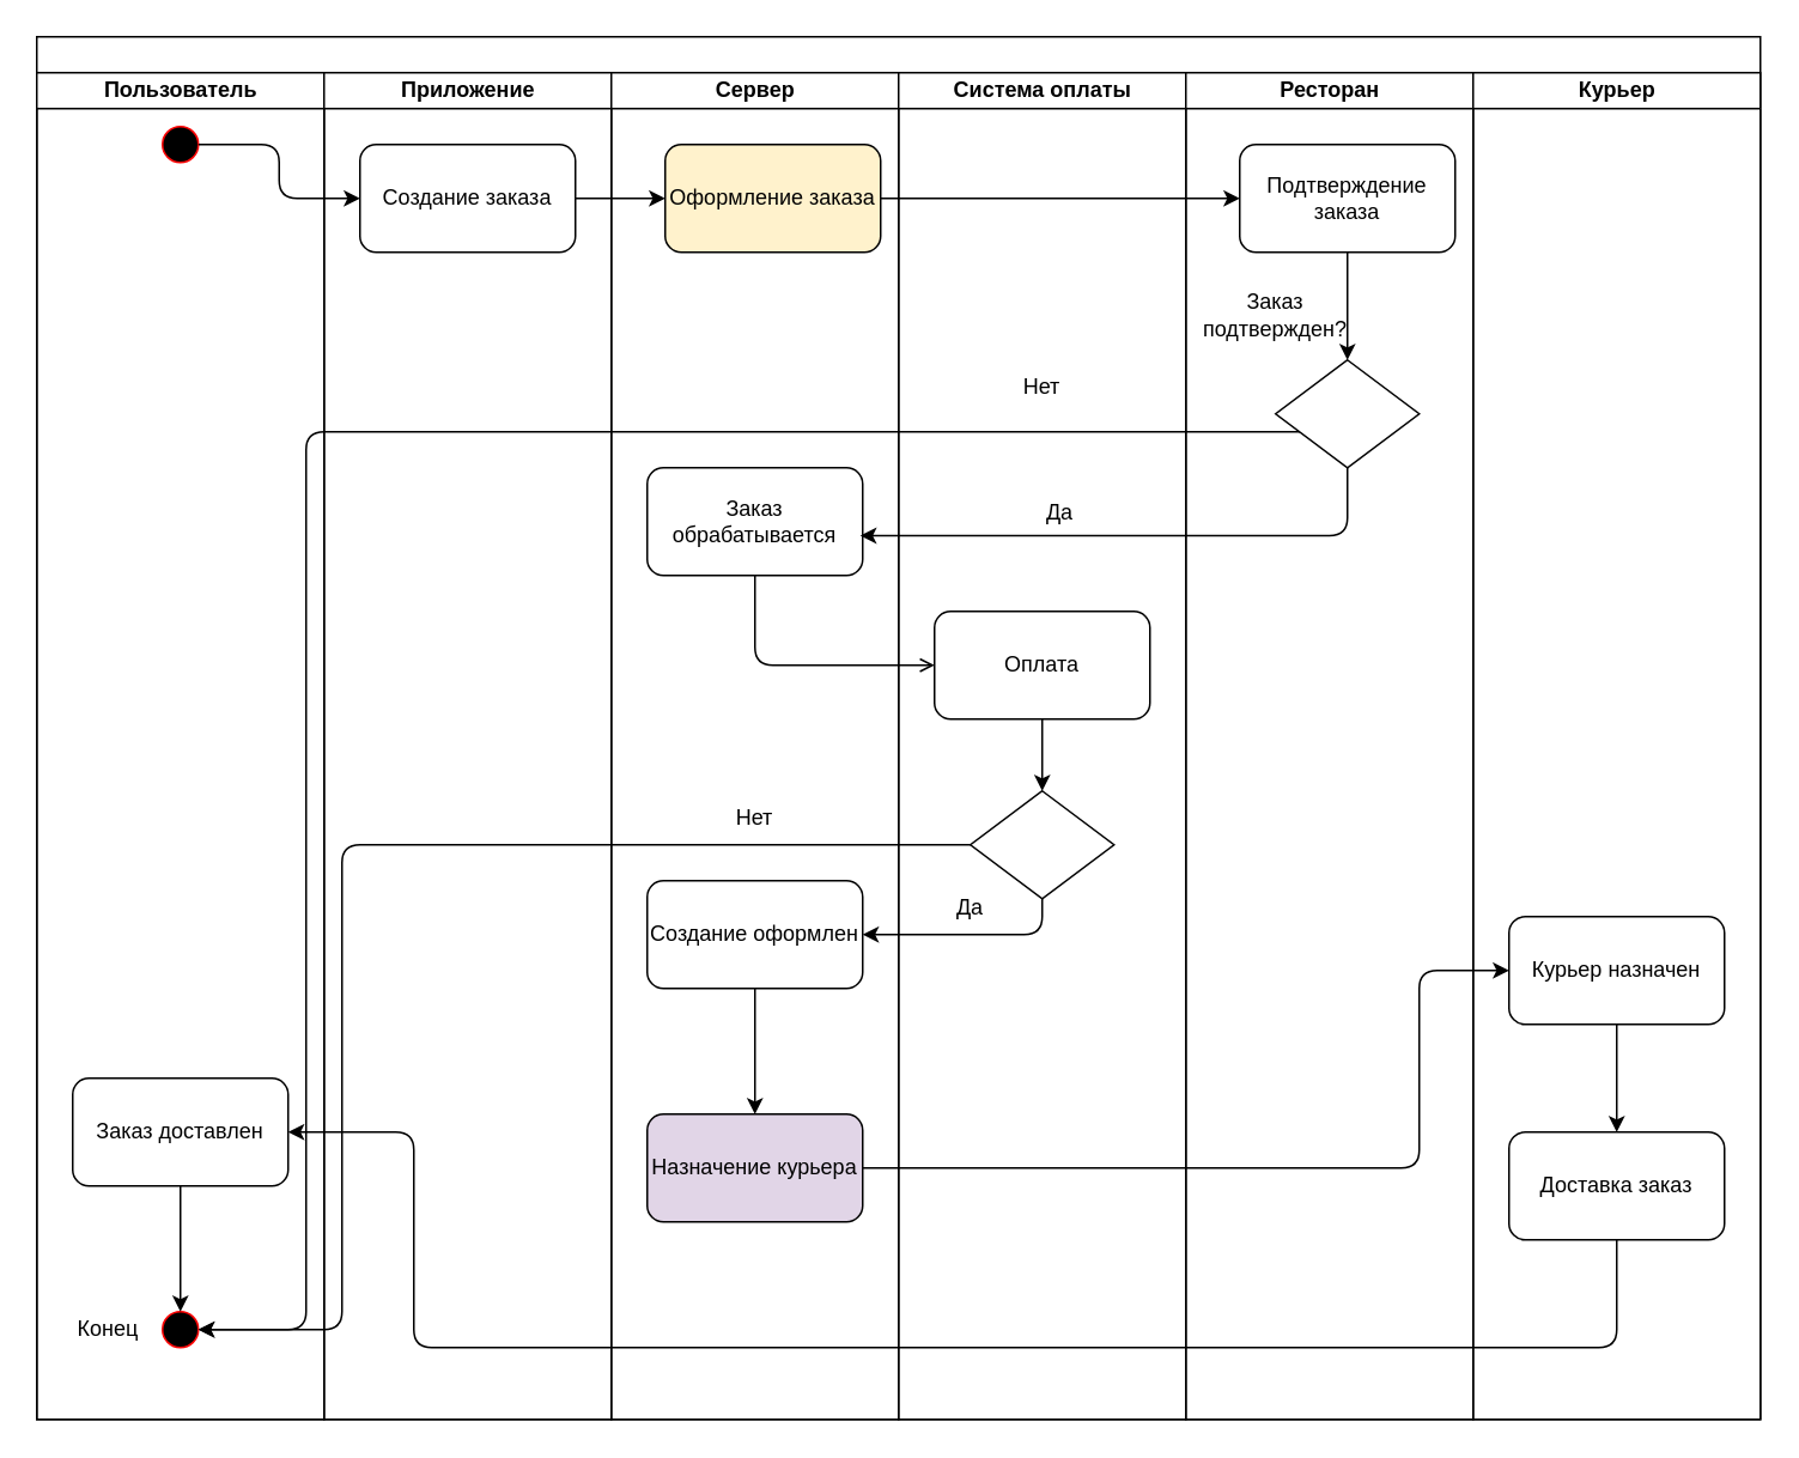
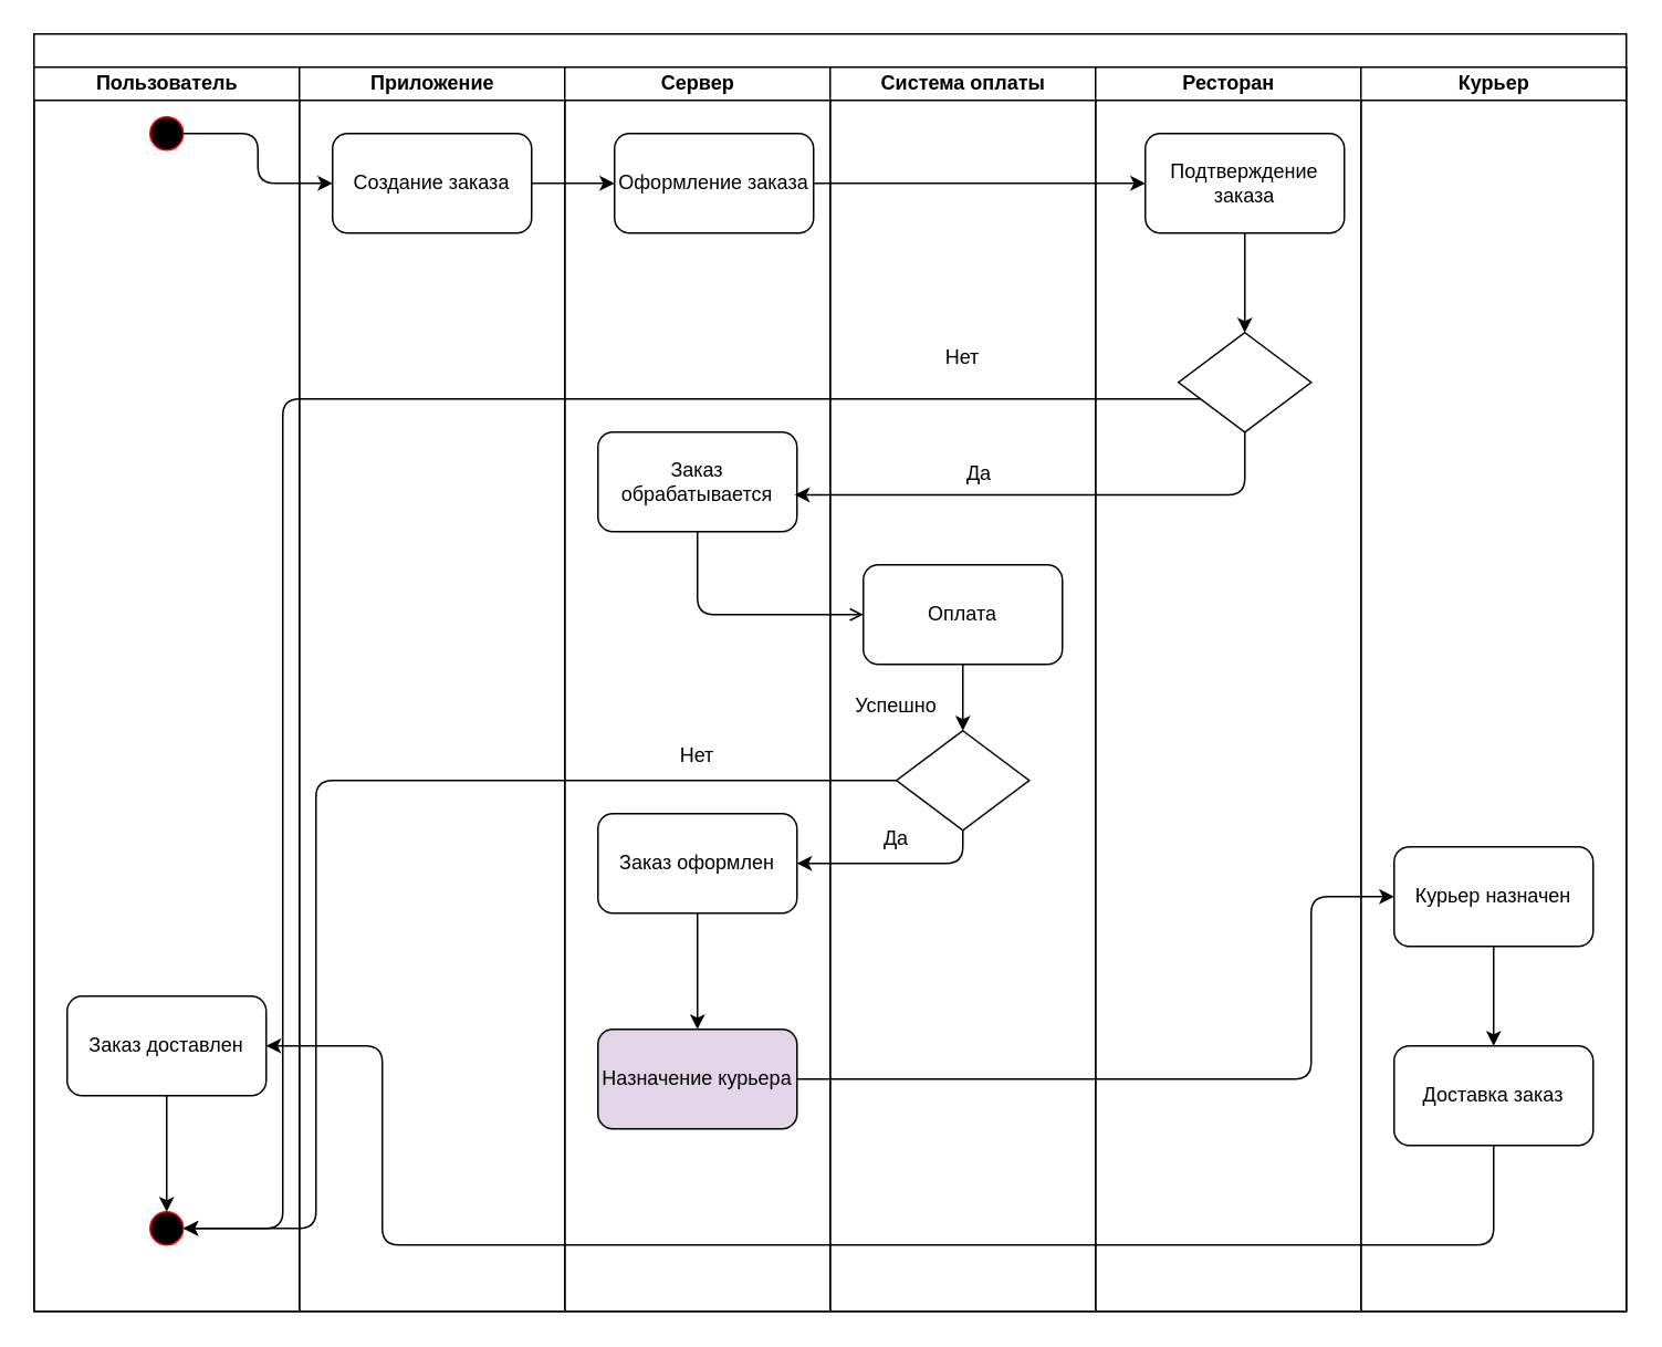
- <mxCell id="13" value="Оформление заказа" style="rounded=1;whiteSpace=wrap;html=1;fillColor=#fff2cc;" parent="12" vertex="1"><mxGeometry x="30" y="40" width="120" height="60" as="geometry" /></mxCell>
+ <mxCell id="13" value="Оформление заказа" style="rounded=1;whiteSpace=wrap;html=1;" parent="12" vertex="1"><mxGeometry x="30" y="40" width="120" height="60" as="geometry" /></mxCell>
- <mxCell id="34" value="Заказ подтвержден?" style="text;html=1;strokeColor=none;fillColor=none;align=center;verticalAlign=middle;whiteSpace=wrap;rounded=0;" parent="30" vertex="1"><mxGeometry x="20" y="120" width="60" height="30" as="geometry" /></mxCell>
+ <mxCell id="28" value="Успешно" style="text;html=1;strokeColor=none;fillColor=none;align=center;verticalAlign=middle;whiteSpace=wrap;rounded=0;" parent="22" vertex="1"><mxGeometry x="10" y="370" width="60" height="30" as="geometry" /></mxCell>
- <mxCell id="18" value="Создание оформлен" style="rounded=1;whiteSpace=wrap;html=1;" parent="12" vertex="1"><mxGeometry x="20" y="450" width="120" height="60" as="geometry" /></mxCell>
+ <mxCell id="18" value="Заказ оформлен" style="rounded=1;whiteSpace=wrap;html=1;" parent="12" vertex="1"><mxGeometry x="20" y="450" width="120" height="60" as="geometry" /></mxCell>
- <mxCell id="6" value="Конец" style="text;html=1;strokeColor=none;fillColor=none;align=center;verticalAlign=middle;whiteSpace=wrap;rounded=0;" parent="3" vertex="1"><mxGeometry x="10" y="685" width="60" height="30" as="geometry" /></mxCell>
